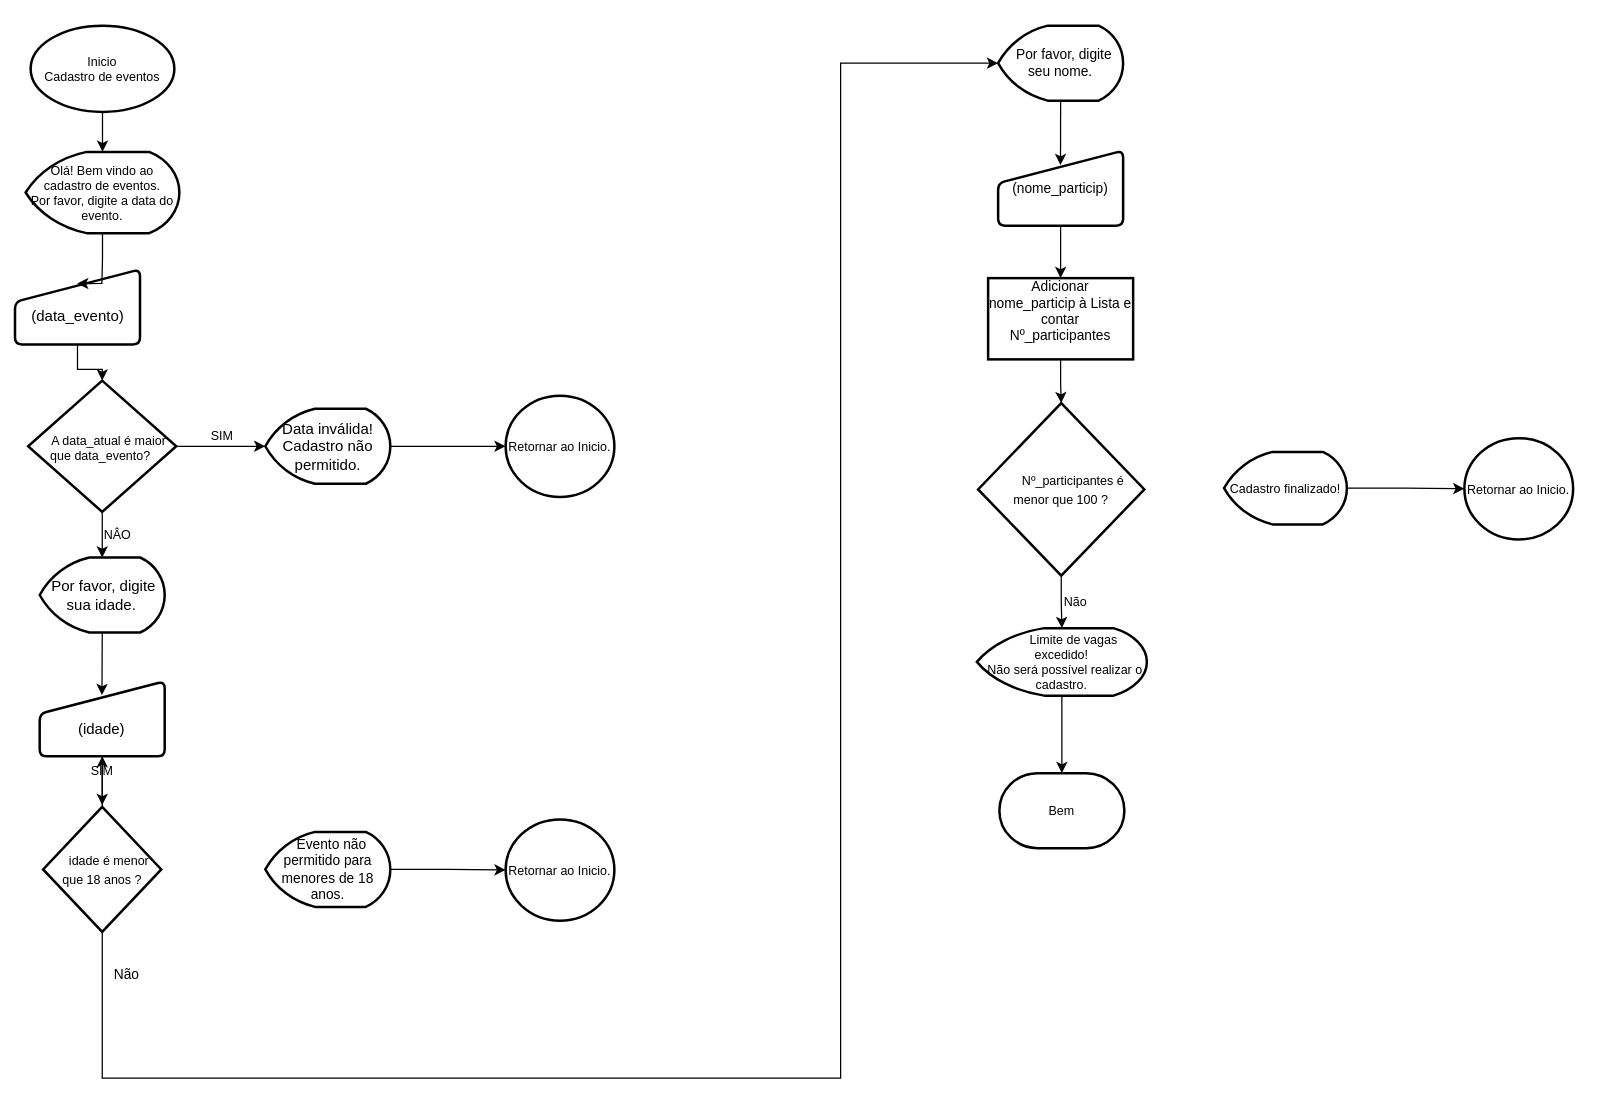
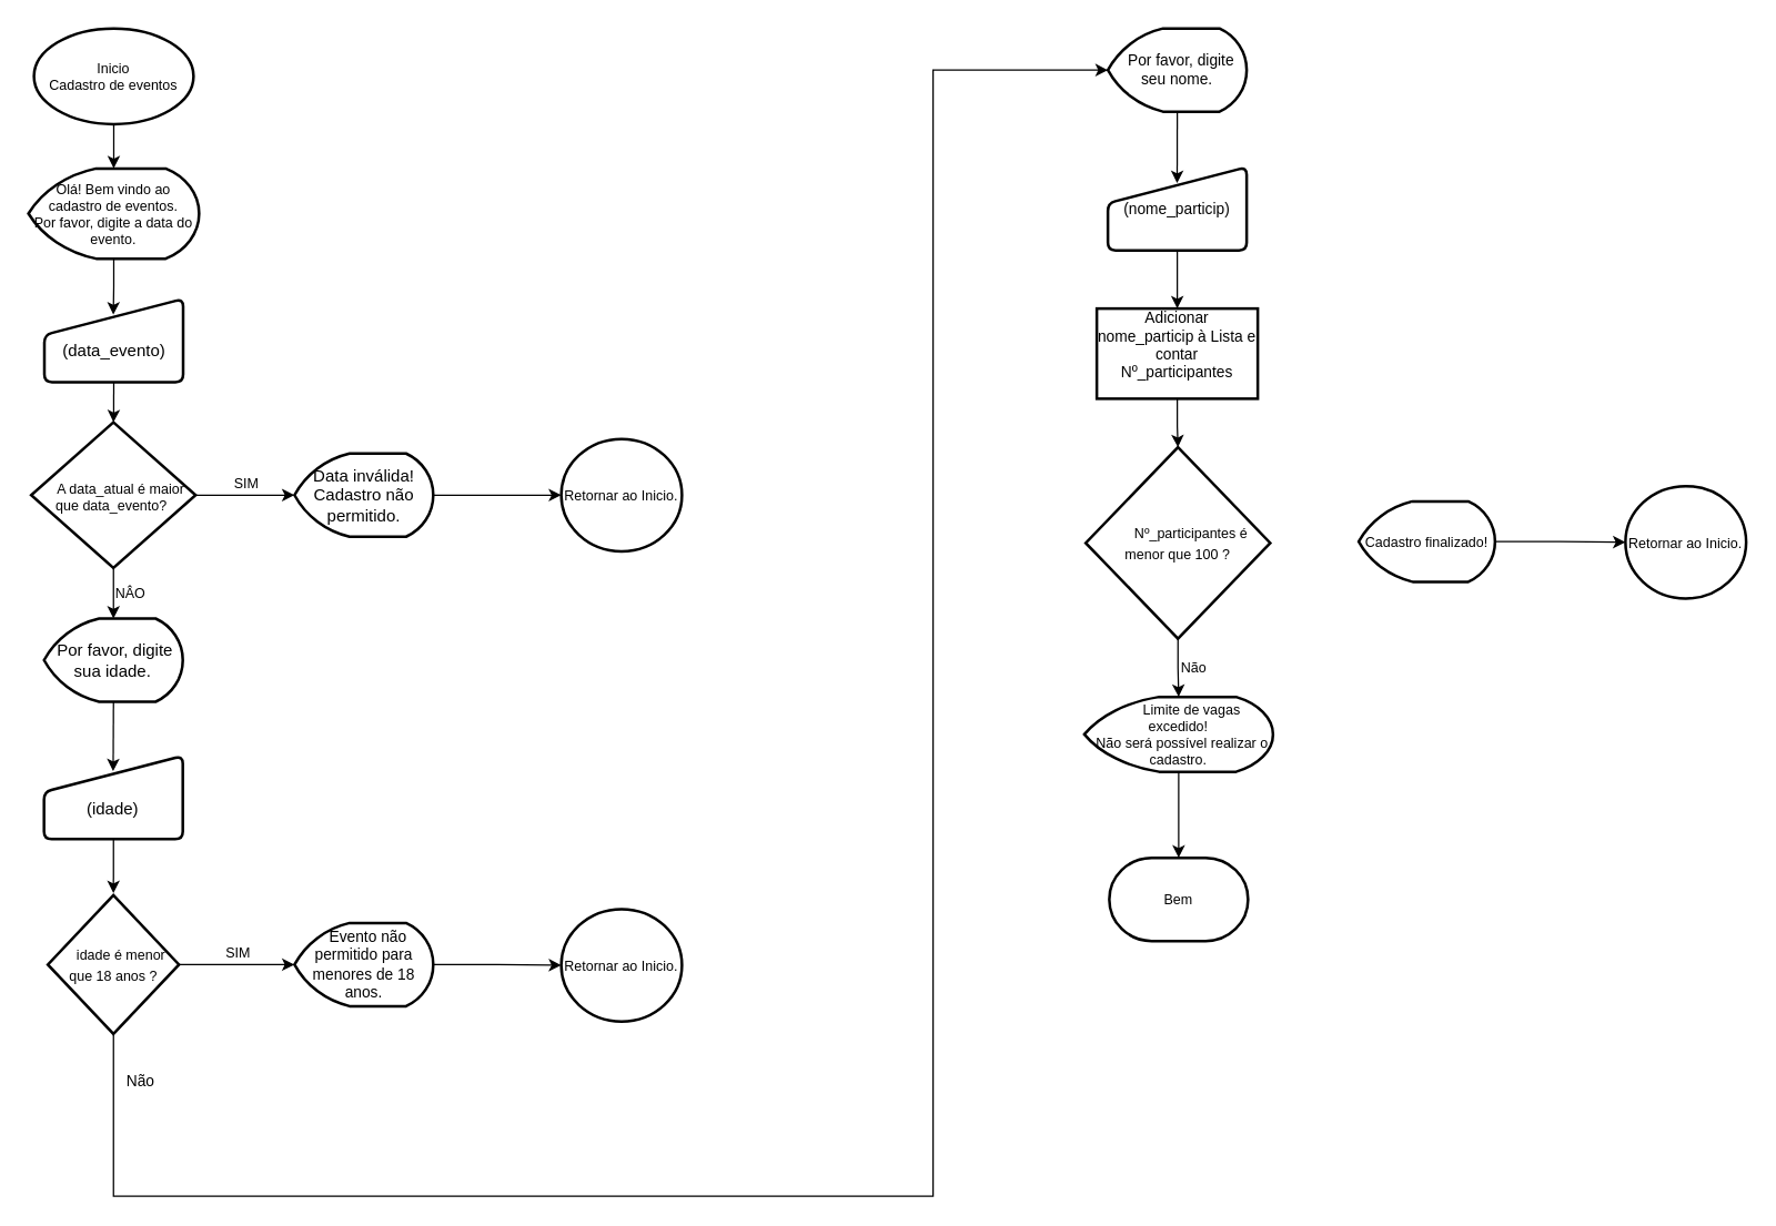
- <mxCell id="3" value="&lt;br&gt;(data_evento)" style="html=1;strokeWidth=2;shape=manualInput;whiteSpace=wrap;rounded=1;size=26;arcSize=11;" parent="1" vertex="1"><mxGeometry x="11.5" y="215" width="100" height="60" as="geometry" /></mxCell>
+ <mxCell id="3" value="&lt;br&gt;(data_evento)" style="html=1;strokeWidth=2;shape=manualInput;whiteSpace=wrap;rounded=1;size=26;arcSize=11;" parent="1" vertex="1"><mxGeometry x="31.5" y="215" width="100" height="60" as="geometry" /></mxCell>
- <mxCell id="17" value="SIM" style="edgeStyle=orthogonalEdgeStyle;rounded=0;jumpStyle=line;orthogonalLoop=1;jettySize=auto;html=1;labelBackgroundColor=none;labelBorderColor=none;fontSize=10;fontColor=#000000;labelPosition=center;verticalLabelPosition=top;align=center;verticalAlign=bottom;" parent="1" source="19" target="16" edge="1"><mxGeometry relative="1" as="geometry" /></mxCell>
+ <mxCell id="17" value="SIM" style="edgeStyle=orthogonalEdgeStyle;rounded=0;jumpStyle=line;orthogonalLoop=1;jettySize=auto;html=1;labelBackgroundColor=none;labelBorderColor=none;fontSize=10;fontColor=#000000;labelPosition=center;verticalLabelPosition=top;align=center;verticalAlign=bottom;" parent="1" source="19" target="21" edge="1"><mxGeometry relative="1" as="geometry" /></mxCell>
